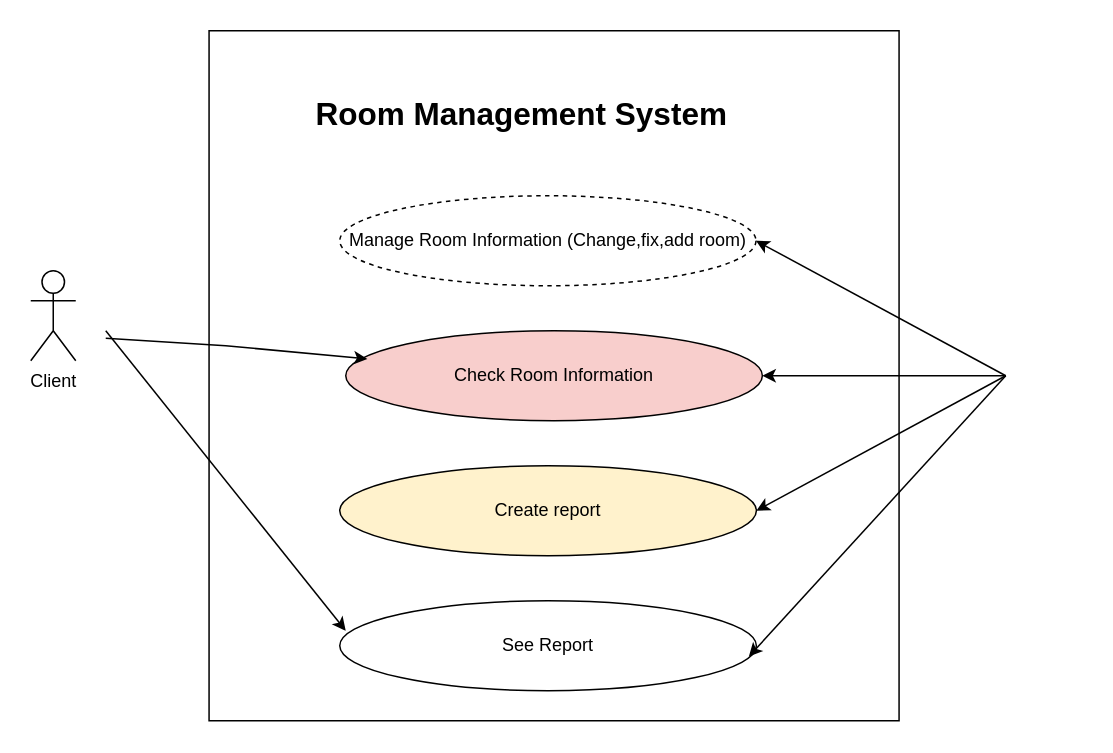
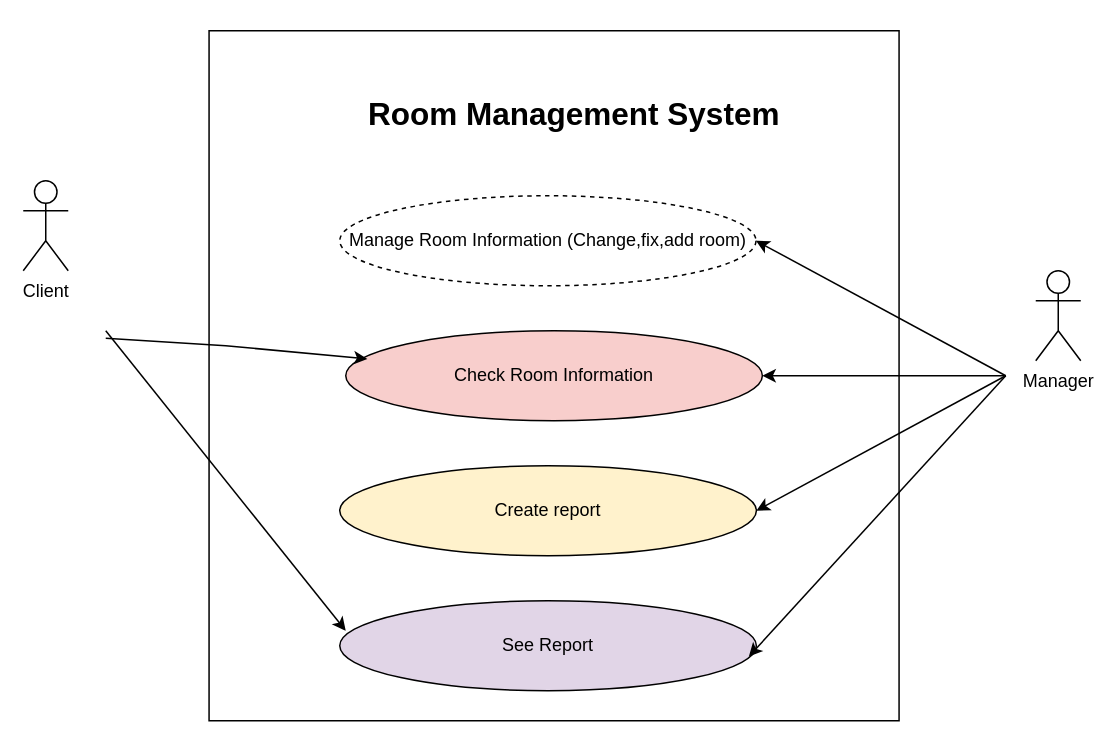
- <mxCell id="4" value="Room Management System" style="text;html=1;strokeColor=none;fillColor=none;align=center;verticalAlign=middle;whiteSpace=wrap;rounded=0;fontSize=21;fontStyle=1" vertex="1" parent="1"><mxGeometry x="205" y="40" width="285" height="70" as="geometry" /></mxCell>
+ <mxCell id="4" value="Room Management System" style="text;html=1;strokeColor=none;fillColor=none;align=center;verticalAlign=middle;whiteSpace=wrap;rounded=0;fontSize=21;fontStyle=1" vertex="1" parent="1"><mxGeometry x="240" y="40" width="285" height="70" as="geometry" /></mxCell>
- <mxCell id="7" value="Client" style="shape=umlActor;verticalLabelPosition=bottom;verticalAlign=top;html=1;outlineConnect=0;" vertex="1" parent="1"><mxGeometry x="20" y="180" width="30" height="60" as="geometry" /></mxCell>
+ <mxCell id="7" value="Client" style="shape=umlActor;verticalLabelPosition=bottom;verticalAlign=top;html=1;outlineConnect=0;" vertex="1" parent="1"><mxGeometry x="15" y="120" width="30" height="60" as="geometry" /></mxCell>
+ <mxCell id="8" value="Manager" style="shape=umlActor;verticalLabelPosition=bottom;verticalAlign=top;html=1;outlineConnect=0;" vertex="1" parent="1"><mxGeometry x="690" y="180" width="30" height="60" as="geometry" /></mxCell>
- <mxCell id="11" value="See Report" style="ellipse;whiteSpace=wrap;html=1;" vertex="1" parent="1"><mxGeometry x="226" y="400" width="277.75" height="60" as="geometry" /></mxCell>
+ <mxCell id="11" value="See Report" style="ellipse;whiteSpace=wrap;html=1;fillColor=#e1d5e7;" vertex="1" parent="1"><mxGeometry x="226" y="400" width="277.75" height="60" as="geometry" /></mxCell>
